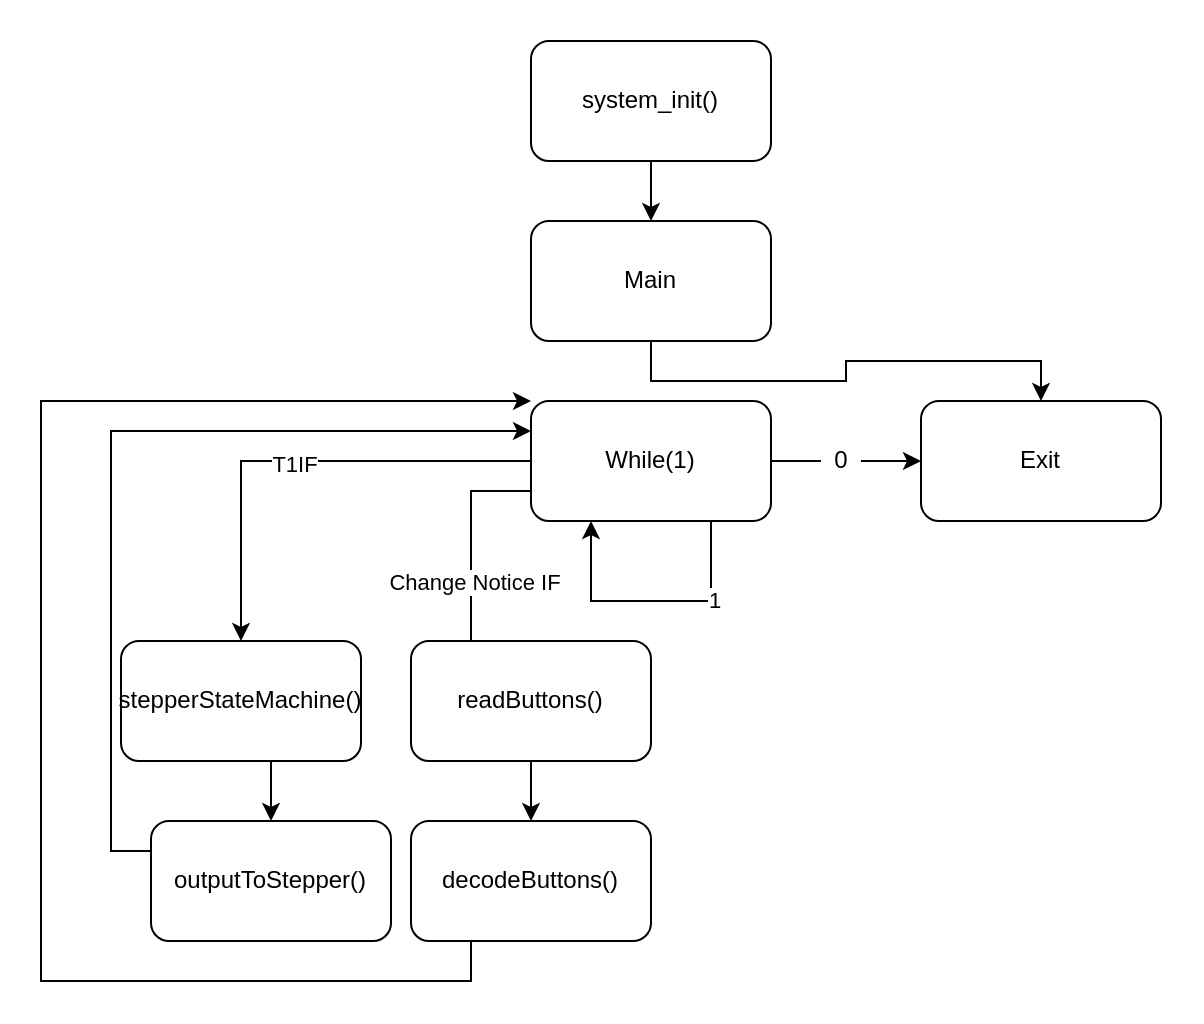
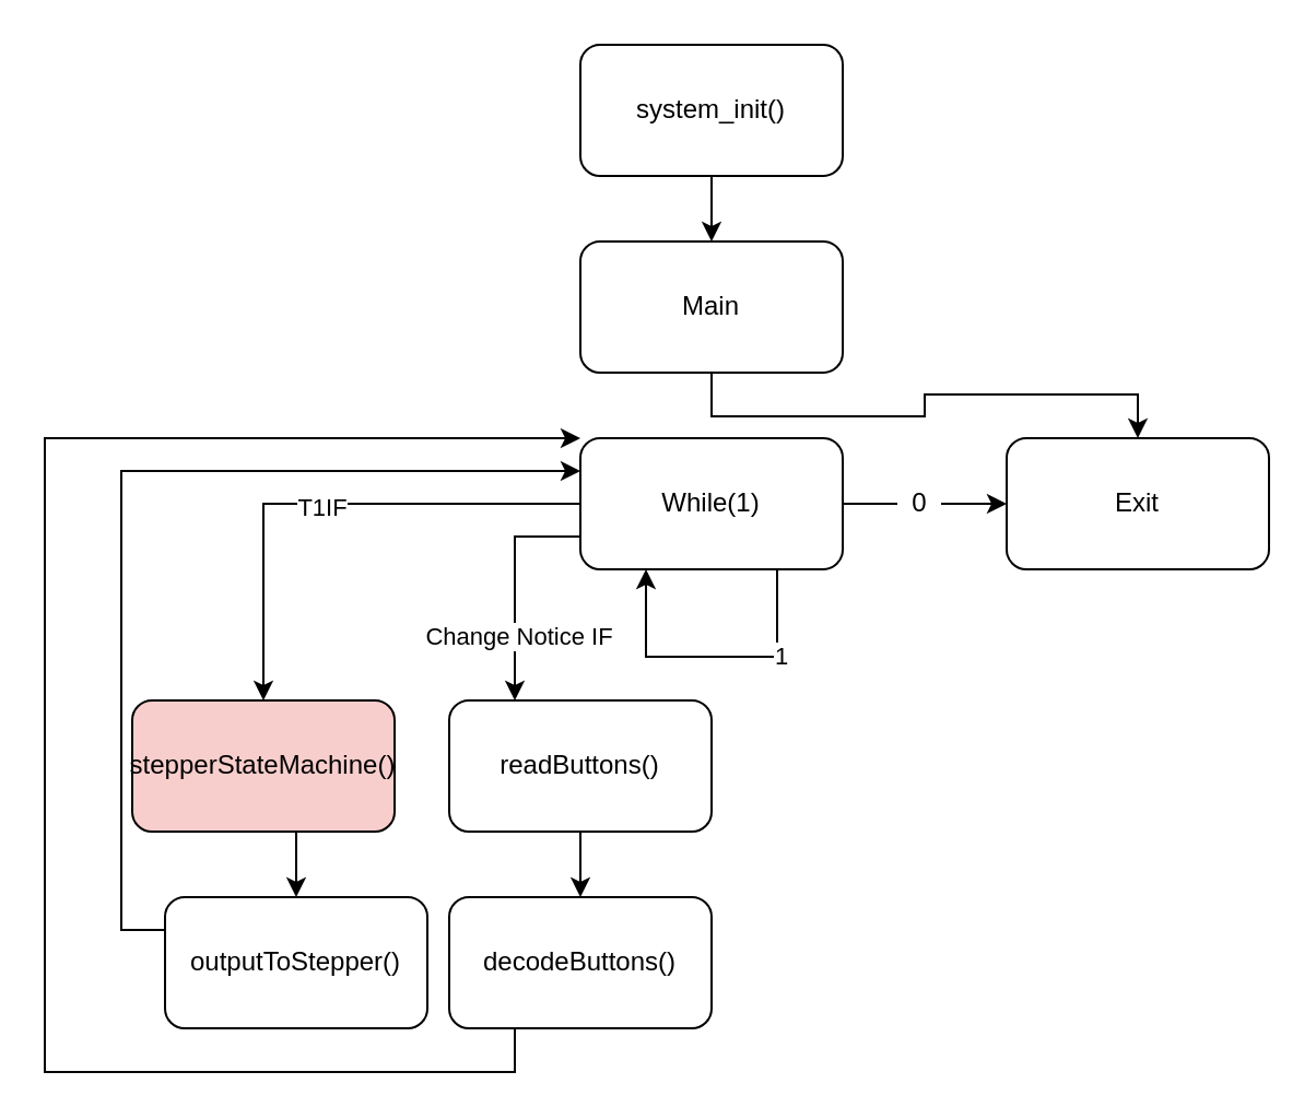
- <mxCell id="9" style="edgeStyle=orthogonalEdgeStyle;rounded=0;orthogonalLoop=1;jettySize=auto;html=1;exitX=0;exitY=0.75;exitDx=0;exitDy=0;entryX=0.25;entryY=0;entryDx=0;entryDy=0;endArrow=none;" edge="1" parent="1" source="11" target="18"><mxGeometry relative="1" as="geometry" /></mxCell>
+ <mxCell id="9" style="edgeStyle=orthogonalEdgeStyle;rounded=0;orthogonalLoop=1;jettySize=auto;html=1;exitX=0;exitY=0.75;exitDx=0;exitDy=0;entryX=0.25;entryY=0;entryDx=0;entryDy=0;" edge="1" parent="1" source="11" target="18"><mxGeometry relative="1" as="geometry" /></mxCell>
- <mxCell id="22" value="stepperStateMachine()" style="rounded=1;whiteSpace=wrap;html=1;" vertex="1" parent="1"><mxGeometry x="60" y="320" width="120" height="60" as="geometry" /></mxCell>
+ <mxCell id="22" value="stepperStateMachine()" style="rounded=1;whiteSpace=wrap;html=1;fillColor=#f8cecc;" vertex="1" parent="1"><mxGeometry x="60" y="320" width="120" height="60" as="geometry" /></mxCell>
